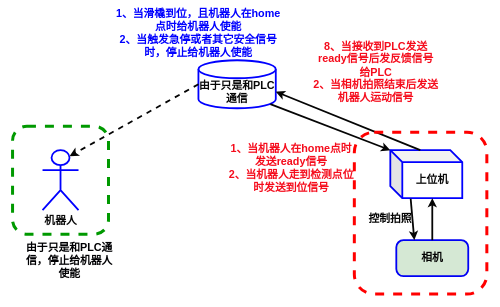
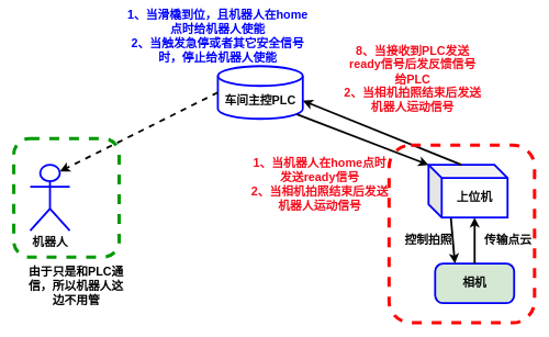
- <mxCell id="2" value="&lt;font style=&quot;font-size: 18px&quot; color=&quot;#080808&quot;&gt;&lt;b&gt;由于只是和PLC通信&lt;/b&gt;&lt;/font&gt;" style="shape=cylinder3;whiteSpace=wrap;html=1;boundedLbl=1;backgroundOutline=1;size=15;fillColor=none;strokeColor=#0000FF;strokeWidth=3;" parent="1" vertex="1"><mxGeometry x="330" y="100" width="129" height="80" as="geometry" /></mxCell>
+ <mxCell id="2" value="&lt;font style=&quot;font-size: 18px&quot; color=&quot;#080808&quot;&gt;&lt;b&gt;车间主控PLC&lt;/b&gt;&lt;/font&gt;" style="shape=cylinder3;whiteSpace=wrap;html=1;boundedLbl=1;backgroundOutline=1;size=15;fillColor=none;strokeColor=#0000FF;strokeWidth=3;" parent="1" vertex="1"><mxGeometry x="330" y="100" width="129" height="80" as="geometry" /></mxCell>
- <mxCell id="11" value="&lt;b&gt;&lt;font style=&quot;font-size: 18px&quot;&gt;&lt;font color=&quot;#f50c1c&quot;&gt;1、当机器人在home点时发送ready信号&lt;br&gt;2、当机器人走到检测点位时发送到位信号&lt;/font&gt;&lt;br&gt;&lt;/font&gt;&lt;/b&gt;" style="text;html=1;strokeColor=none;fillColor=none;align=center;verticalAlign=middle;whiteSpace=wrap;rounded=0;dashed=1;" parent="1" vertex="1"><mxGeometry x="380" y="230" width="210" height="100" as="geometry" /></mxCell>
+ <mxCell id="11" value="&lt;b&gt;&lt;font style=&quot;font-size: 18px&quot;&gt;&lt;font color=&quot;#f50c1c&quot;&gt;1、当机器人在home点时发送ready信号&lt;br&gt;2、当相机拍照结束后发送机器人运动信号&lt;/font&gt;&lt;br&gt;&lt;/font&gt;&lt;/b&gt;" style="text;html=1;strokeColor=none;fillColor=none;align=center;verticalAlign=middle;whiteSpace=wrap;rounded=0;dashed=1;" parent="1" vertex="1"><mxGeometry x="380" y="230" width="210" height="100" as="geometry" /></mxCell>
- <mxCell id="4" value="&lt;b&gt;机器人&lt;/b&gt;" style="shape=umlActor;verticalLabelPosition=bottom;verticalAlign=top;html=1;outlineConnect=0;fontSize=18;fontColor=#080808;strokeColor=#0000FF;strokeWidth=3;fillColor=none;" parent="1" vertex="1"><mxGeometry x="70" y="250" width="60" height="100" as="geometry" /></mxCell>
+ <mxCell id="4" value="&lt;b&gt;机器人&lt;/b&gt;" style="shape=umlActor;verticalLabelPosition=bottom;verticalAlign=top;html=1;outlineConnect=0;fontSize=18;fontColor=#080808;strokeColor=#0000FF;strokeWidth=3;fillColor=none;" parent="1" vertex="1"><mxGeometry x="45" y="250" width="60" height="100" as="geometry" /></mxCell>
+ <mxCell id="13" value="&lt;font color=&quot;#050505&quot; size=&quot;1&quot;&gt;&lt;b style=&quot;font-size: 18px&quot;&gt;传输点云&lt;/b&gt;&lt;/font&gt;" style="text;html=1;strokeColor=none;fillColor=none;align=center;verticalAlign=middle;whiteSpace=wrap;rounded=0;" parent="1" vertex="1"><mxGeometry x="731" y="350" width="80" height="30" as="geometry" /></mxCell>
- <mxCell id="15" value="&lt;span style=&quot;font-size: 18px&quot;&gt;&lt;b&gt;&lt;font color=&quot;#000003&quot;&gt;由于只是和PLC通信，停止给机器人使能&lt;/font&gt;&lt;/b&gt;&lt;/span&gt;" style="text;html=1;strokeColor=none;fillColor=none;align=center;verticalAlign=middle;whiteSpace=wrap;rounded=0;" vertex="1" parent="1"><mxGeometry x="40" y="400" width="150" height="70" as="geometry" /></mxCell>
+ <mxCell id="15" value="&lt;span style=&quot;font-size: 18px&quot;&gt;&lt;b&gt;&lt;font color=&quot;#000003&quot;&gt;由于只是和PLC通信，所以机器人这边不用管&lt;/font&gt;&lt;/b&gt;&lt;/span&gt;" style="text;html=1;strokeColor=none;fillColor=none;align=center;verticalAlign=middle;whiteSpace=wrap;rounded=0;" vertex="1" parent="1"><mxGeometry x="40" y="400" width="150" height="70" as="geometry" /></mxCell>
